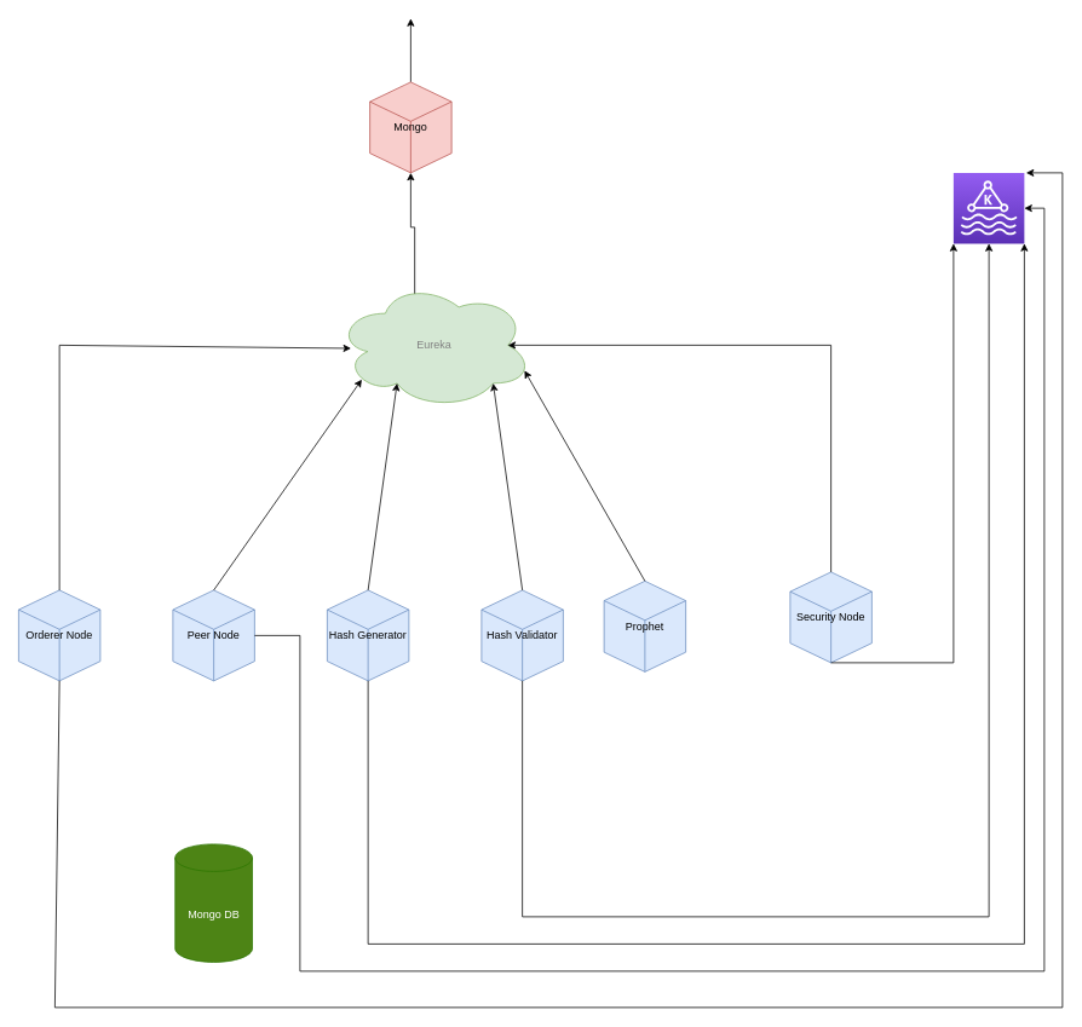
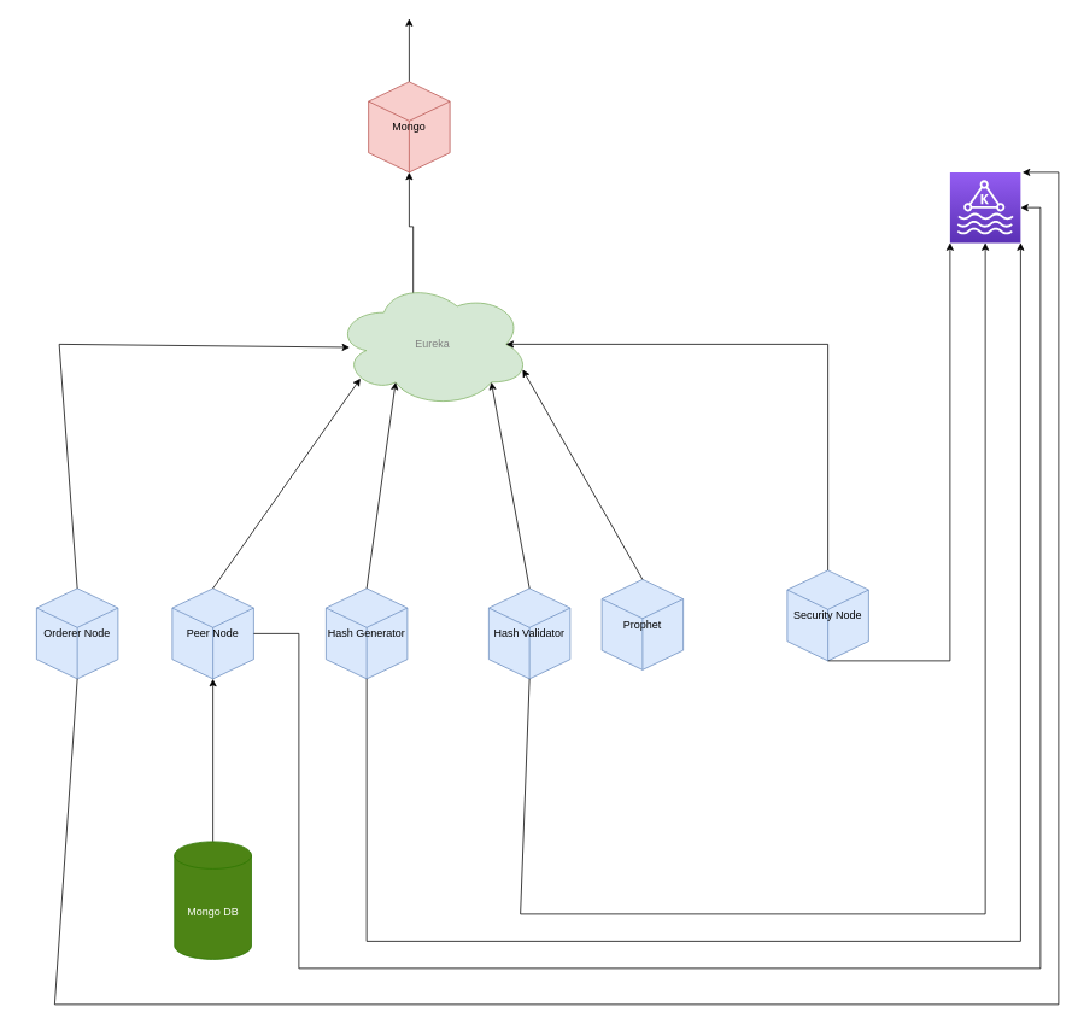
- <mxCell id="4" value="Orderer Node" style="html=1;whiteSpace=wrap;shape=isoCube2;backgroundOutline=1;isoAngle=15;fillColor=#dae8fc;strokeColor=#6c8ebf;" vertex="1" parent="1"><mxGeometry x="20" y="650" width="90" height="100" as="geometry" /></mxCell>
+ <mxCell id="4" value="Orderer Node" style="html=1;whiteSpace=wrap;shape=isoCube2;backgroundOutline=1;isoAngle=15;fillColor=#dae8fc;strokeColor=#6c8ebf;" vertex="1" parent="1"><mxGeometry x="40" y="650" width="90" height="100" as="geometry" /></mxCell>
- <mxCell id="7" value="Hash Validator" style="html=1;whiteSpace=wrap;shape=isoCube2;backgroundOutline=1;isoAngle=15;fillColor=#dae8fc;strokeColor=#6c8ebf;" vertex="1" parent="1"><mxGeometry x="530" y="650" width="90" height="100" as="geometry" /></mxCell>
+ <mxCell id="7" value="Hash Validator" style="html=1;whiteSpace=wrap;shape=isoCube2;backgroundOutline=1;isoAngle=15;fillColor=#dae8fc;strokeColor=#6c8ebf;" vertex="1" parent="1"><mxGeometry x="540" y="650" width="90" height="100" as="geometry" /></mxCell>
+ <mxCell id="18" style="edgeStyle=orthogonalEdgeStyle;rounded=0;orthogonalLoop=1;jettySize=auto;html=1;entryX=0.5;entryY=1;entryDx=0;entryDy=0;entryPerimeter=0;" edge="1" parent="1" source="19" target="5"><mxGeometry relative="1" as="geometry" /></mxCell>
